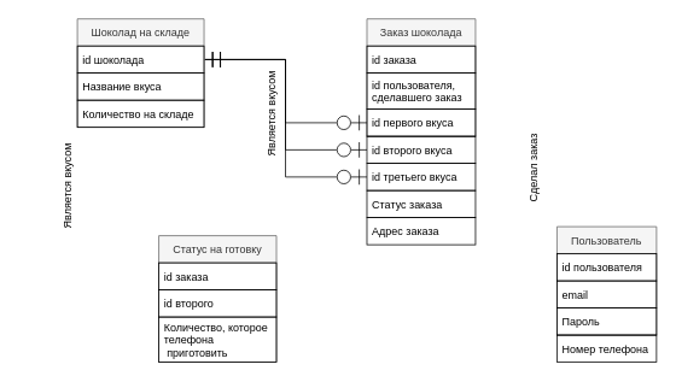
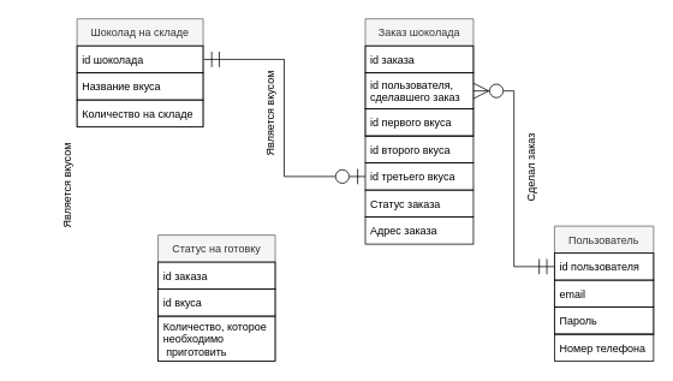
- <mxCell id="27" style="rounded=0;sketch=0;orthogonalLoop=1;jettySize=auto;html=1;entryX=0;entryY=0.5;entryDx=0;entryDy=0;startArrow=ERmandOne;startFill=0;endArrow=ERzeroToOne;endFill=0;startSize=15;endSize=15;targetPerimeterSpacing=0;jumpSize=0;edgeStyle=orthogonalEdgeStyle;jumpStyle=line;shadow=0;" edge="1" parent="1" source="3" target="14"><mxGeometry relative="1" as="geometry"><Array as="points"><mxPoint x="315" y="65" /><mxPoint x="315" y="135" /></Array></mxGeometry></mxCell>
- <mxCell id="28" style="edgeStyle=orthogonalEdgeStyle;rounded=0;sketch=0;jumpStyle=line;jumpSize=0;orthogonalLoop=1;jettySize=auto;html=1;entryX=0;entryY=0.5;entryDx=0;entryDy=0;shadow=0;startArrow=ERmandOne;startFill=0;endArrow=ERzeroToOne;endFill=0;startSize=15;endSize=15;targetPerimeterSpacing=0;" edge="1" parent="1" source="3" target="15"><mxGeometry relative="1" as="geometry" /></mxCell>
+ <mxCell id="26" style="edgeStyle=orthogonalEdgeStyle;rounded=0;orthogonalLoop=1;jettySize=auto;html=1;entryX=0;entryY=0.5;entryDx=0;entryDy=0;endArrow=ERmandOne;endFill=0;endSize=15;startSize=15;startArrow=ERzeroToMany;startFill=0;" edge="1" parent="1" source="13" target="21"><mxGeometry relative="1" as="geometry" /></mxCell>
- <mxCell id="8" value="id второго" style="text;strokeColor=default;fillColor=none;align=left;verticalAlign=middle;spacingLeft=4;spacingRight=4;overflow=hidden;points=[[0,0.5],[1,0.5]];portConstraint=eastwest;rotatable=0;" vertex="1" parent="6"><mxGeometry y="60" width="130" height="30" as="geometry" /></mxCell>
+ <mxCell id="8" value="id вкуса" style="text;strokeColor=default;fillColor=none;align=left;verticalAlign=middle;spacingLeft=4;spacingRight=4;overflow=hidden;points=[[0,0.5],[1,0.5]];portConstraint=eastwest;rotatable=0;" vertex="1" parent="6"><mxGeometry y="60" width="130" height="30" as="geometry" /></mxCell>
- <mxCell id="9" value="Количество, которое&#10;телефона&#10; приготовить" style="text;strokeColor=default;fillColor=none;align=left;verticalAlign=middle;spacingLeft=4;spacingRight=4;overflow=hidden;points=[[0,0.5],[1,0.5]];portConstraint=eastwest;rotatable=0;" vertex="1" parent="6"><mxGeometry y="90" width="130" height="50" as="geometry" /></mxCell>
+ <mxCell id="9" value="Количество, которое&#10;необходимо&#10; приготовить" style="text;strokeColor=default;fillColor=none;align=left;verticalAlign=middle;spacingLeft=4;spacingRight=4;overflow=hidden;points=[[0,0.5],[1,0.5]];portConstraint=eastwest;rotatable=0;" vertex="1" parent="6"><mxGeometry y="90" width="130" height="50" as="geometry" /></mxCell>
